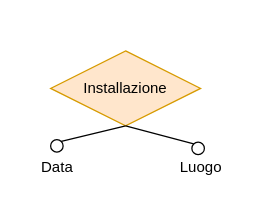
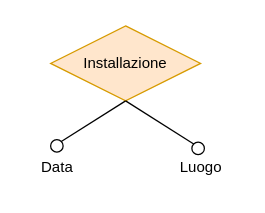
- <mxCell id="2" value="Installazione" style="shape=rhombus;perimeter=rhombusPerimeter;whiteSpace=wrap;html=1;align=center;fillColor=#ffe6cc;strokeColor=#d79b00;" vertex="1" parent="1"><mxGeometry x="40" y="40" width="120" height="60" as="geometry" /></mxCell>
+ <mxCell id="2" value="Installazione" style="shape=rhombus;perimeter=rhombusPerimeter;whiteSpace=wrap;html=1;align=center;fillColor=#ffe6cc;strokeColor=#d79b00;" vertex="1" parent="1"><mxGeometry x="40" y="20" width="120" height="60" as="geometry" /></mxCell>
